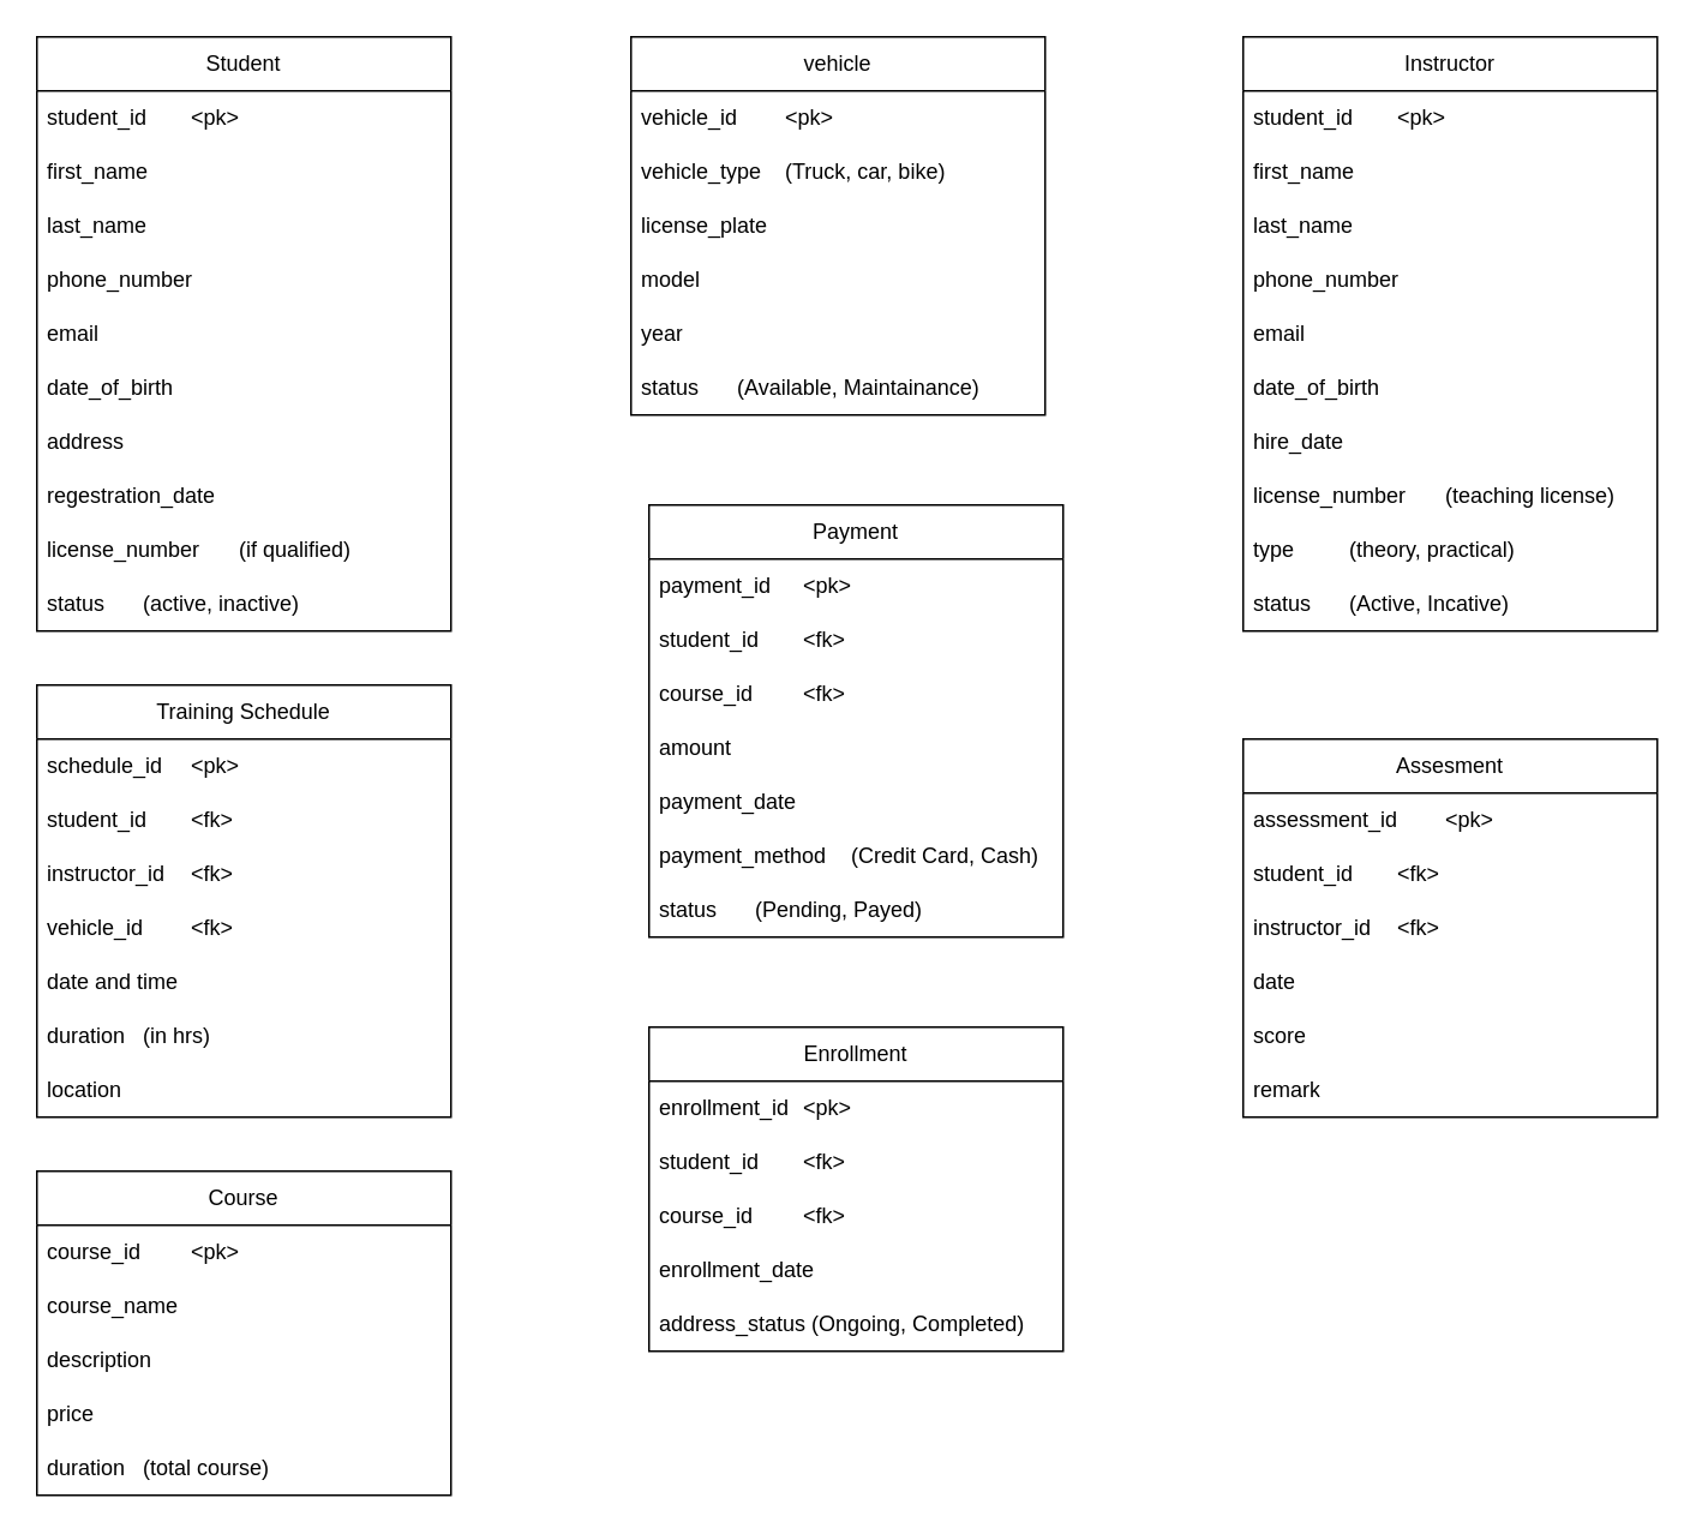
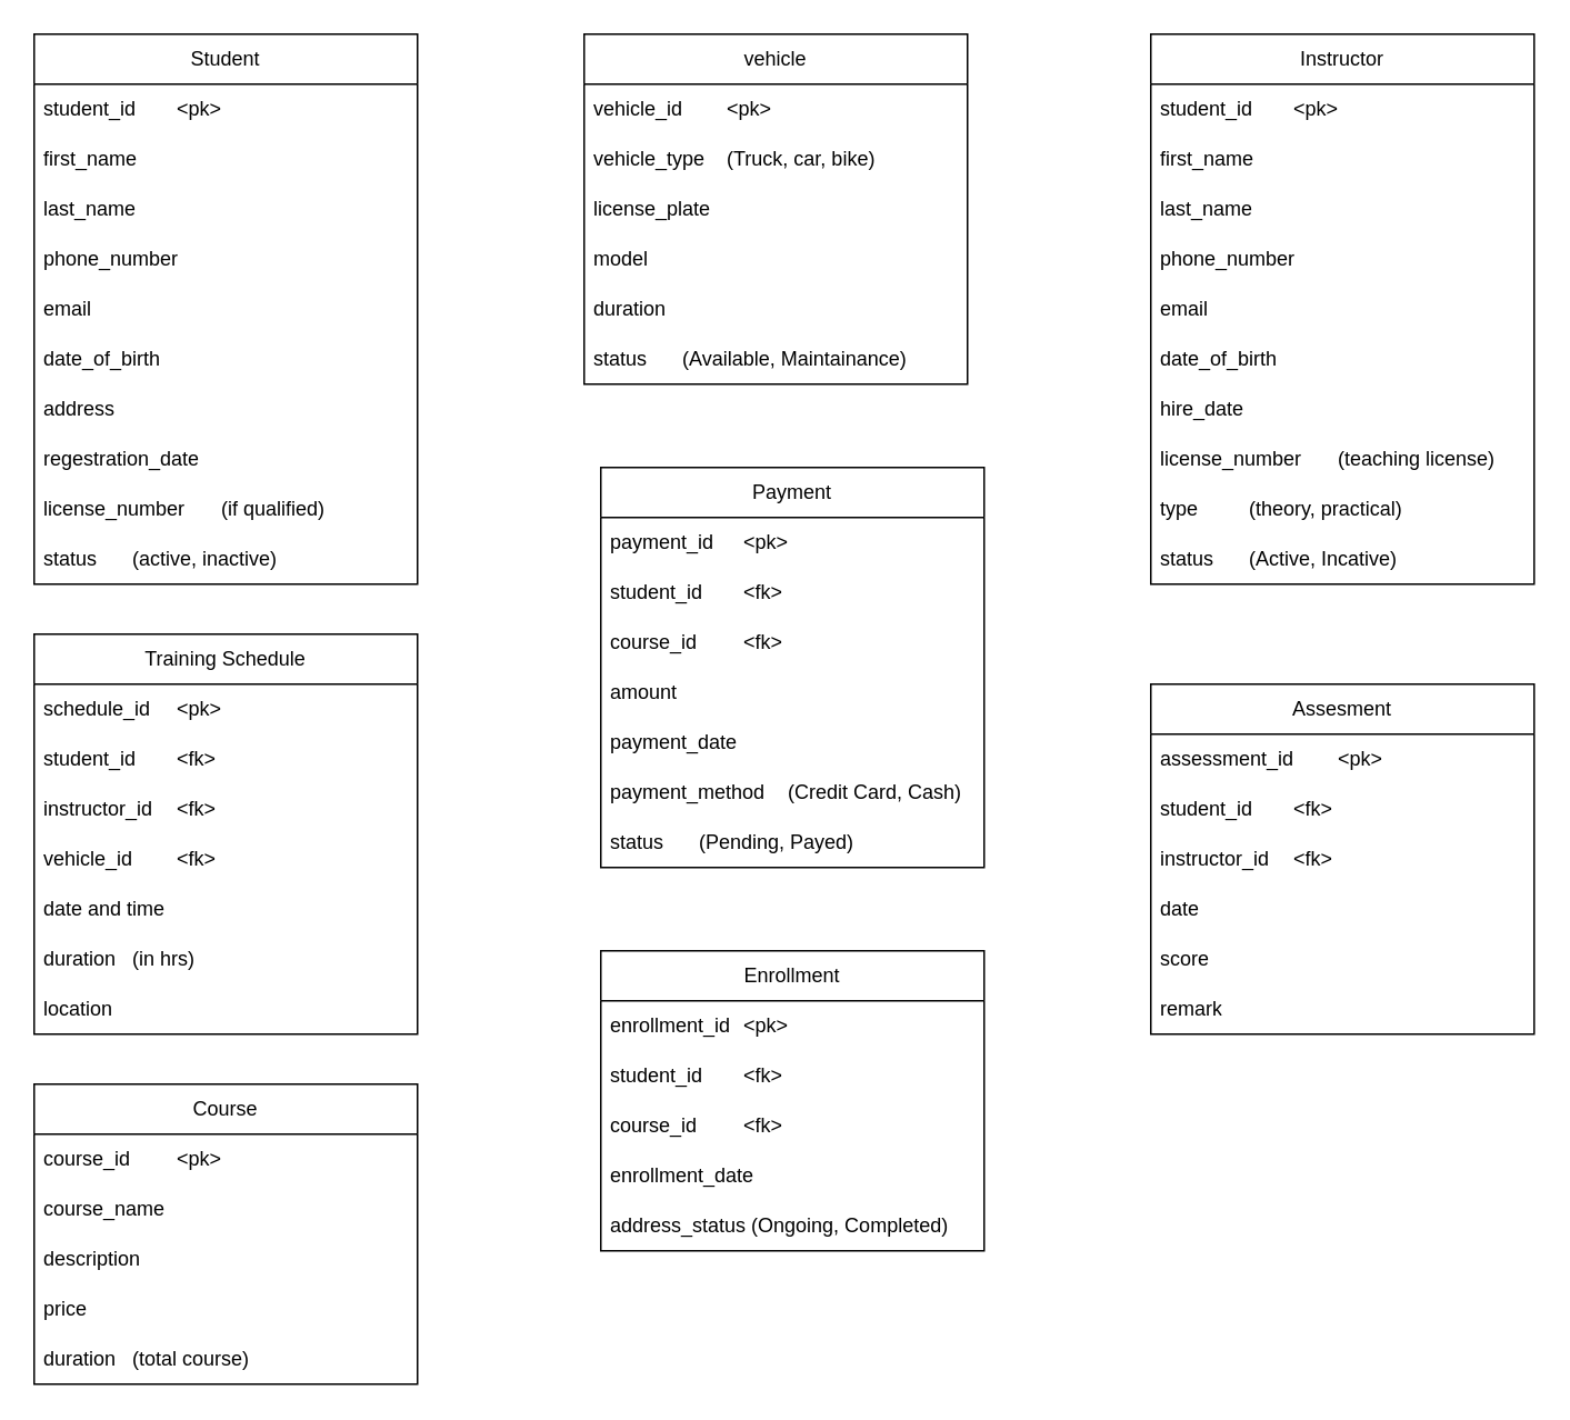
- <mxCell id="18" value="year" style="text;strokeColor=none;fillColor=none;align=left;verticalAlign=middle;spacingLeft=4;spacingRight=4;overflow=hidden;points=[[0,0.5],[1,0.5]];portConstraint=eastwest;rotatable=0;whiteSpace=wrap;html=1;" parent="13" vertex="1"><mxGeometry y="150" width="230" height="30" as="geometry" /></mxCell>
+ <mxCell id="18" value="duration" style="text;strokeColor=none;fillColor=none;align=left;verticalAlign=middle;spacingLeft=4;spacingRight=4;overflow=hidden;points=[[0,0.5],[1,0.5]];portConstraint=eastwest;rotatable=0;whiteSpace=wrap;html=1;" parent="13" vertex="1"><mxGeometry y="150" width="230" height="30" as="geometry" /></mxCell>
